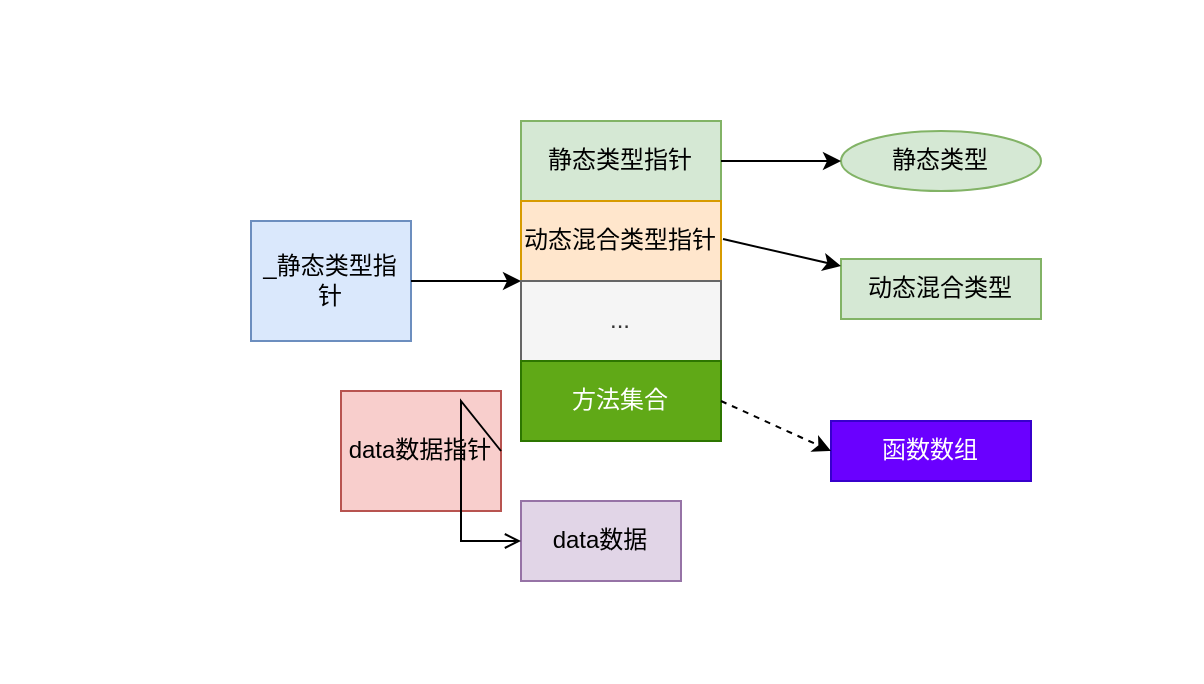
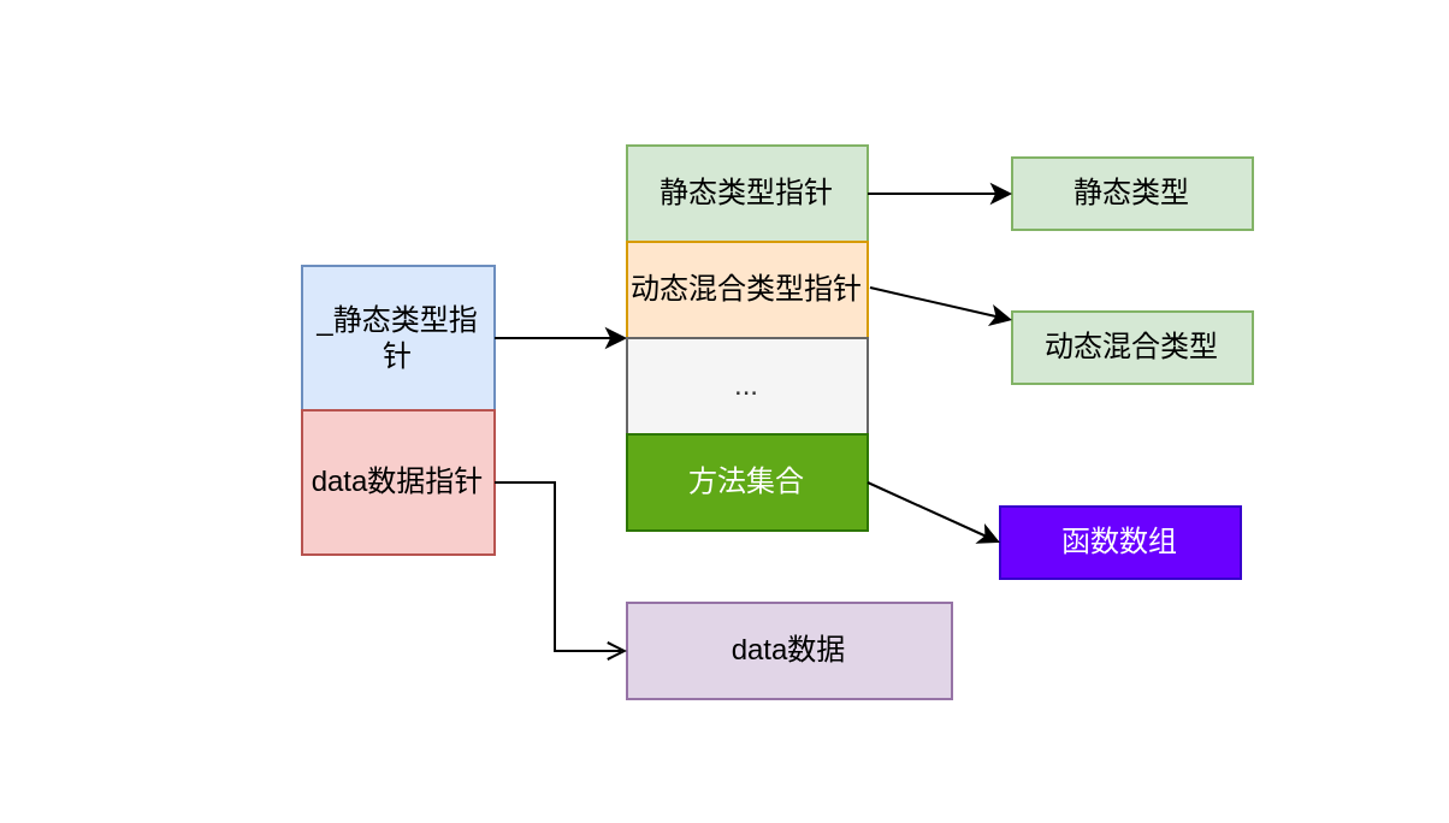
- <mxCell id="13" value="静态类型" style="ellipse;whiteSpace=wrap;html=1;fillColor=#d5e8d4;strokeColor=#82b366;" vertex="1" parent="1"><mxGeometry x="420" y="65" width="100" height="30" as="geometry" /></mxCell>
+ <mxCell id="13" value="静态类型" style="rounded=0;whiteSpace=wrap;html=1;fillColor=#d5e8d4;strokeColor=#82b366;" vertex="1" parent="1"><mxGeometry x="420" y="65" width="100" height="30" as="geometry" /></mxCell>
- <mxCell id="18" value="" style="endArrow=classic;html=1;exitX=1;exitY=0.5;exitDx=0;exitDy=0;entryX=0;entryY=0.5;entryDx=0;entryDy=0;dashed=1;" edge="1" parent="1" source="12" target="15"><mxGeometry width="50" height="50" relative="1" as="geometry"><mxPoint x="371" y="89" as="sourcePoint" /><mxPoint x="430" y="89" as="targetPoint" /></mxGeometry></mxCell>
+ <mxCell id="18" value="" style="endArrow=classic;html=1;exitX=1;exitY=0.5;exitDx=0;exitDy=0;entryX=0;entryY=0.5;entryDx=0;entryDy=0;" edge="1" parent="1" source="12" target="15"><mxGeometry width="50" height="50" relative="1" as="geometry"><mxPoint x="371" y="89" as="sourcePoint" /><mxPoint x="430" y="89" as="targetPoint" /></mxGeometry></mxCell>
- <mxCell id="3" value="data数据指针" style="rounded=0;whiteSpace=wrap;html=1;fillColor=#f8cecc;strokeColor=#b85450;" vertex="1" parent="1"><mxGeometry x="170" y="195" width="80" height="60" as="geometry" /></mxCell>
+ <mxCell id="3" value="data数据指针" style="rounded=0;whiteSpace=wrap;html=1;fillColor=#f8cecc;strokeColor=#b85450;" vertex="1" parent="1"><mxGeometry x="125" y="170" width="80" height="60" as="geometry" /></mxCell>
- <mxCell id="7" value="data数据" style="rounded=0;whiteSpace=wrap;html=1;fillColor=#e1d5e7;strokeColor=#9673a6;" vertex="1" parent="1"><mxGeometry x="260" y="250" width="80" height="40" as="geometry" /></mxCell>
+ <mxCell id="7" value="data数据" style="rounded=0;whiteSpace=wrap;html=1;fillColor=#e1d5e7;strokeColor=#9673a6;" vertex="1" parent="1"><mxGeometry x="260" y="250" width="135" height="40" as="geometry" /></mxCell>
